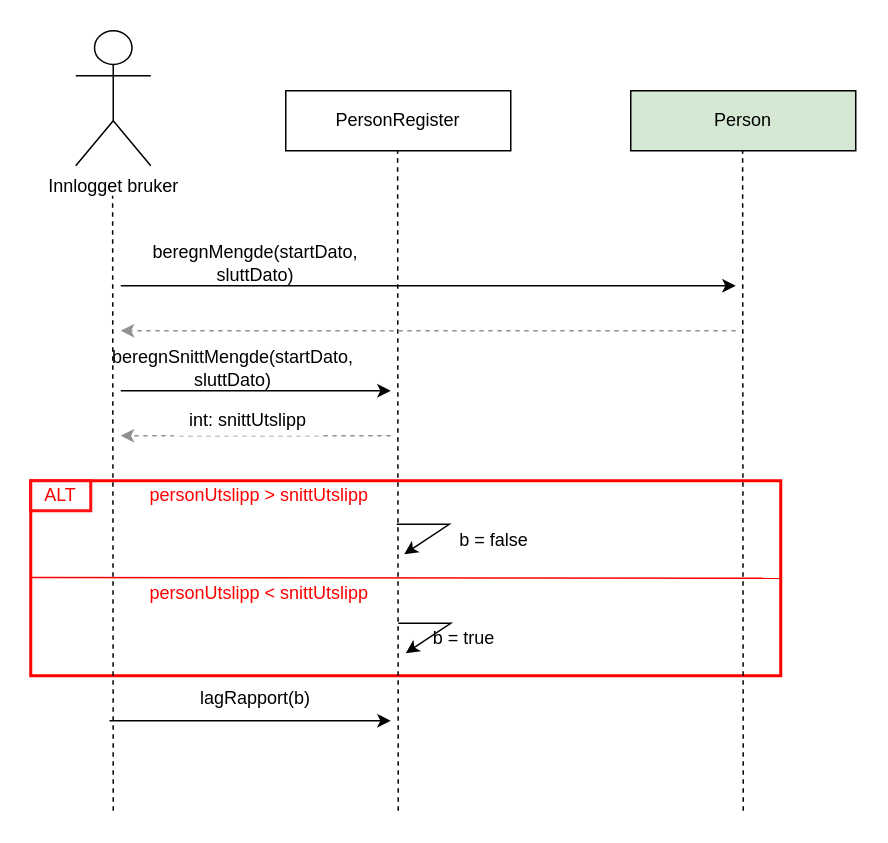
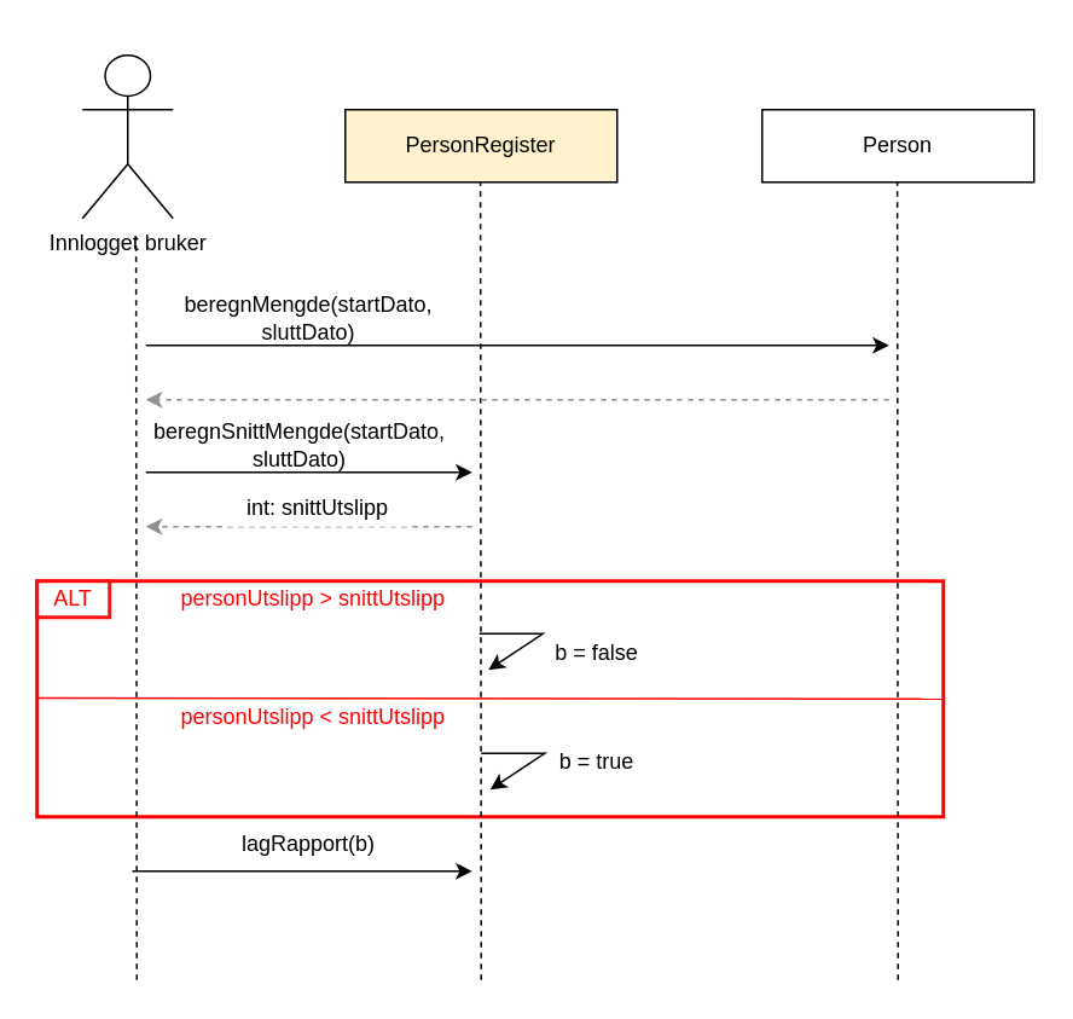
- <mxCell id="8" value="Innlogget bruker" style="shape=umlActor;verticalLabelPosition=bottom;verticalAlign=top;html=1;outlineConnect=0;" vertex="1" parent="1"><mxGeometry x="50" y="20" width="50" height="90" as="geometry" /></mxCell>
+ <mxCell id="8" value="Innlogget bruker" style="shape=umlActor;verticalLabelPosition=bottom;verticalAlign=top;html=1;outlineConnect=0;" vertex="1" parent="1"><mxGeometry x="45" y="30" width="50" height="90" as="geometry" /></mxCell>
- <mxCell id="4" value="PersonRegister" style="rounded=0;whiteSpace=wrap;html=1;" vertex="1" parent="1"><mxGeometry x="190" y="60" width="150" height="40" as="geometry" /></mxCell>
+ <mxCell id="4" value="PersonRegister" style="rounded=0;whiteSpace=wrap;html=1;fillColor=#fff2cc;" vertex="1" parent="1"><mxGeometry x="190" y="60" width="150" height="40" as="geometry" /></mxCell>
- <mxCell id="5" value="Person" style="rounded=0;whiteSpace=wrap;html=1;fillColor=#d5e8d4;" vertex="1" parent="1"><mxGeometry x="420" y="60" width="150" height="40" as="geometry" /></mxCell>
+ <mxCell id="5" value="Person" style="rounded=0;whiteSpace=wrap;html=1;" vertex="1" parent="1"><mxGeometry x="420" y="60" width="150" height="40" as="geometry" /></mxCell>
- <mxCell id="14" value="beregnSnittMengde(startDato, sluttDato)" style="text;html=1;strokeColor=none;fillColor=none;align=center;verticalAlign=middle;whiteSpace=wrap;rounded=0;" vertex="1" parent="1"><mxGeometry x="90" y="230" width="130" height="30" as="geometry" /></mxCell>
+ <mxCell id="14" value="beregnSnittMengde(startDato, sluttDato)" style="text;html=1;strokeColor=none;fillColor=none;align=center;verticalAlign=middle;whiteSpace=wrap;rounded=0;" vertex="1" parent="1"><mxGeometry x="100" y="230" width="130" height="30" as="geometry" /></mxCell>
- <mxCell id="16" value="int: snittUtslipp" style="text;html=1;strokeColor=none;fillColor=default;align=center;verticalAlign=middle;whiteSpace=wrap;rounded=0;" vertex="1" parent="1"><mxGeometry x="115" y="270" width="100" height="20" as="geometry" /></mxCell>
+ <mxCell id="16" value="int: snittUtslipp" style="text;html=1;strokeColor=none;fillColor=default;align=center;verticalAlign=middle;whiteSpace=wrap;rounded=0;" vertex="1" parent="1"><mxGeometry x="125" y="270" width="100" height="20" as="geometry" /></mxCell>
- <mxCell id="22" value="&lt;font color=&quot;#000000&quot;&gt;b = true&lt;/font&gt;" style="text;html=1;strokeColor=none;fillColor=none;align=center;verticalAlign=middle;whiteSpace=wrap;rounded=0;fontColor=#FF0000;" vertex="1" parent="1"><mxGeometry x="280" y="415" width="58" height="20" as="geometry" /></mxCell>
+ <mxCell id="22" value="&lt;font color=&quot;#000000&quot;&gt;b = true&lt;/font&gt;" style="text;html=1;strokeColor=none;fillColor=none;align=center;verticalAlign=middle;whiteSpace=wrap;rounded=0;fontColor=#FF0000;" vertex="1" parent="1"><mxGeometry x="300" y="410" width="58" height="20" as="geometry" /></mxCell>
